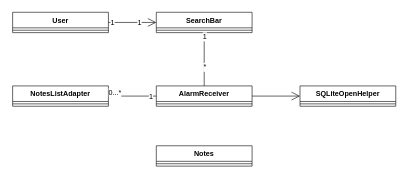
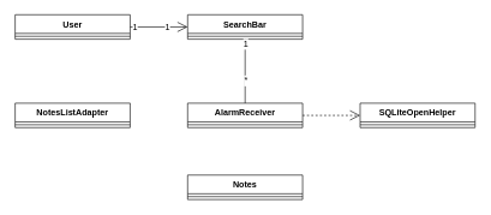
- <mxCell id="18" value="" style="endArrow=none;html=1;exitX=1;exitY=0.5;exitDx=0;exitDy=0;entryX=0;entryY=0.5;entryDx=0;entryDy=0;" parent="1" source="10" target="8" edge="1"><mxGeometry width="50" height="50" relative="1" as="geometry"><mxPoint x="230" y="153" as="sourcePoint" /><mxPoint x="280" y="103" as="targetPoint" /></mxGeometry></mxCell>
- <mxCell id="19" value="0...*" style="text;html=1;resizable=0;points=[];align=center;verticalAlign=middle;labelBackgroundColor=#ffffff;" parent="18" vertex="1" connectable="0"><mxGeometry x="-0.861" relative="1" as="geometry"><mxPoint x="4.5" y="-7" as="offset" /></mxGeometry></mxCell>
- <mxCell id="20" value="1" style="text;html=1;resizable=0;points=[];align=center;verticalAlign=middle;labelBackgroundColor=#ffffff;" parent="18" vertex="1" connectable="0"><mxGeometry x="0.746" y="-1" relative="1" as="geometry"><mxPoint as="offset" /></mxGeometry></mxCell>
- <mxCell id="17" value="" style="endArrow=open;endFill=1;endSize=12;html=1;exitX=1;exitY=0.5;exitDx=0;exitDy=0;" parent="1" source="8" target="6" edge="1"><mxGeometry width="160" relative="1" as="geometry"><mxPoint x="200" y="57" as="sourcePoint" /><mxPoint x="280" y="57" as="targetPoint" /></mxGeometry></mxCell>
+ <mxCell id="17" value="" style="endArrow=open;endFill=1;endSize=12;html=1;exitX=1;exitY=0.5;exitDx=0;exitDy=0;dashed=1;" parent="1" source="8" target="6" edge="1"><mxGeometry width="160" relative="1" as="geometry"><mxPoint x="200" y="57" as="sourcePoint" /><mxPoint x="280" y="57" as="targetPoint" /></mxGeometry></mxCell>
